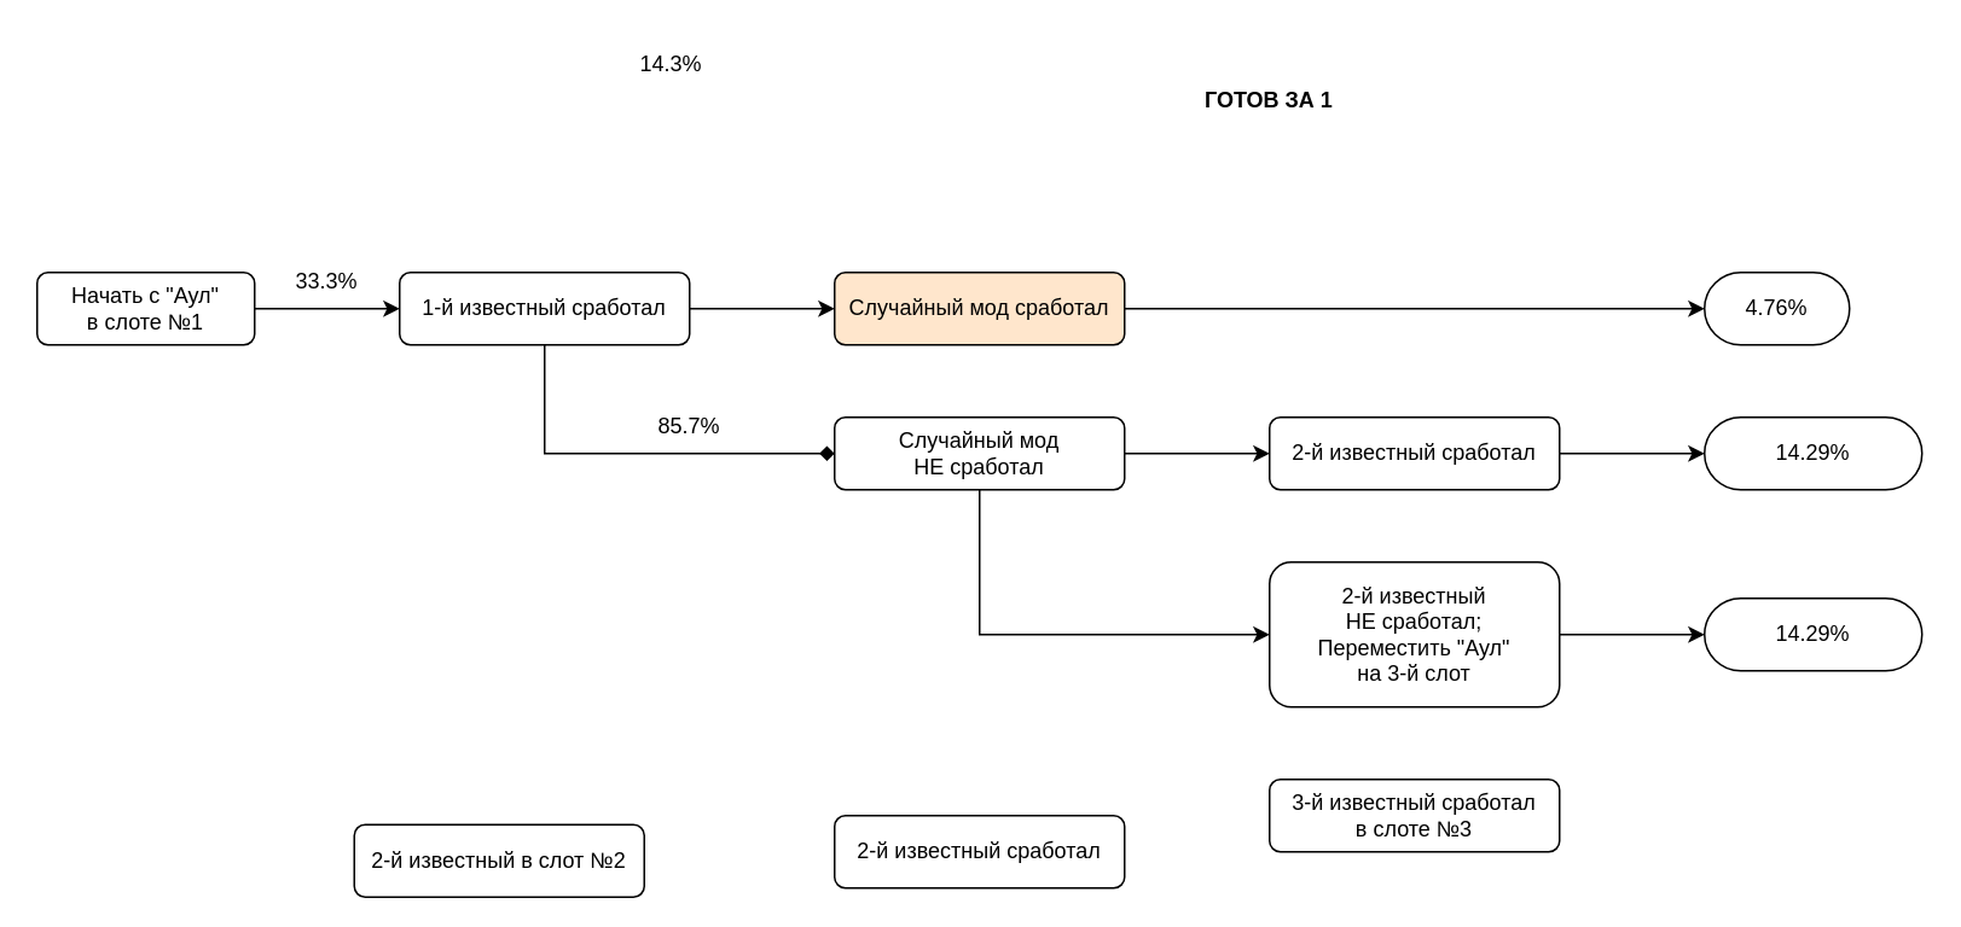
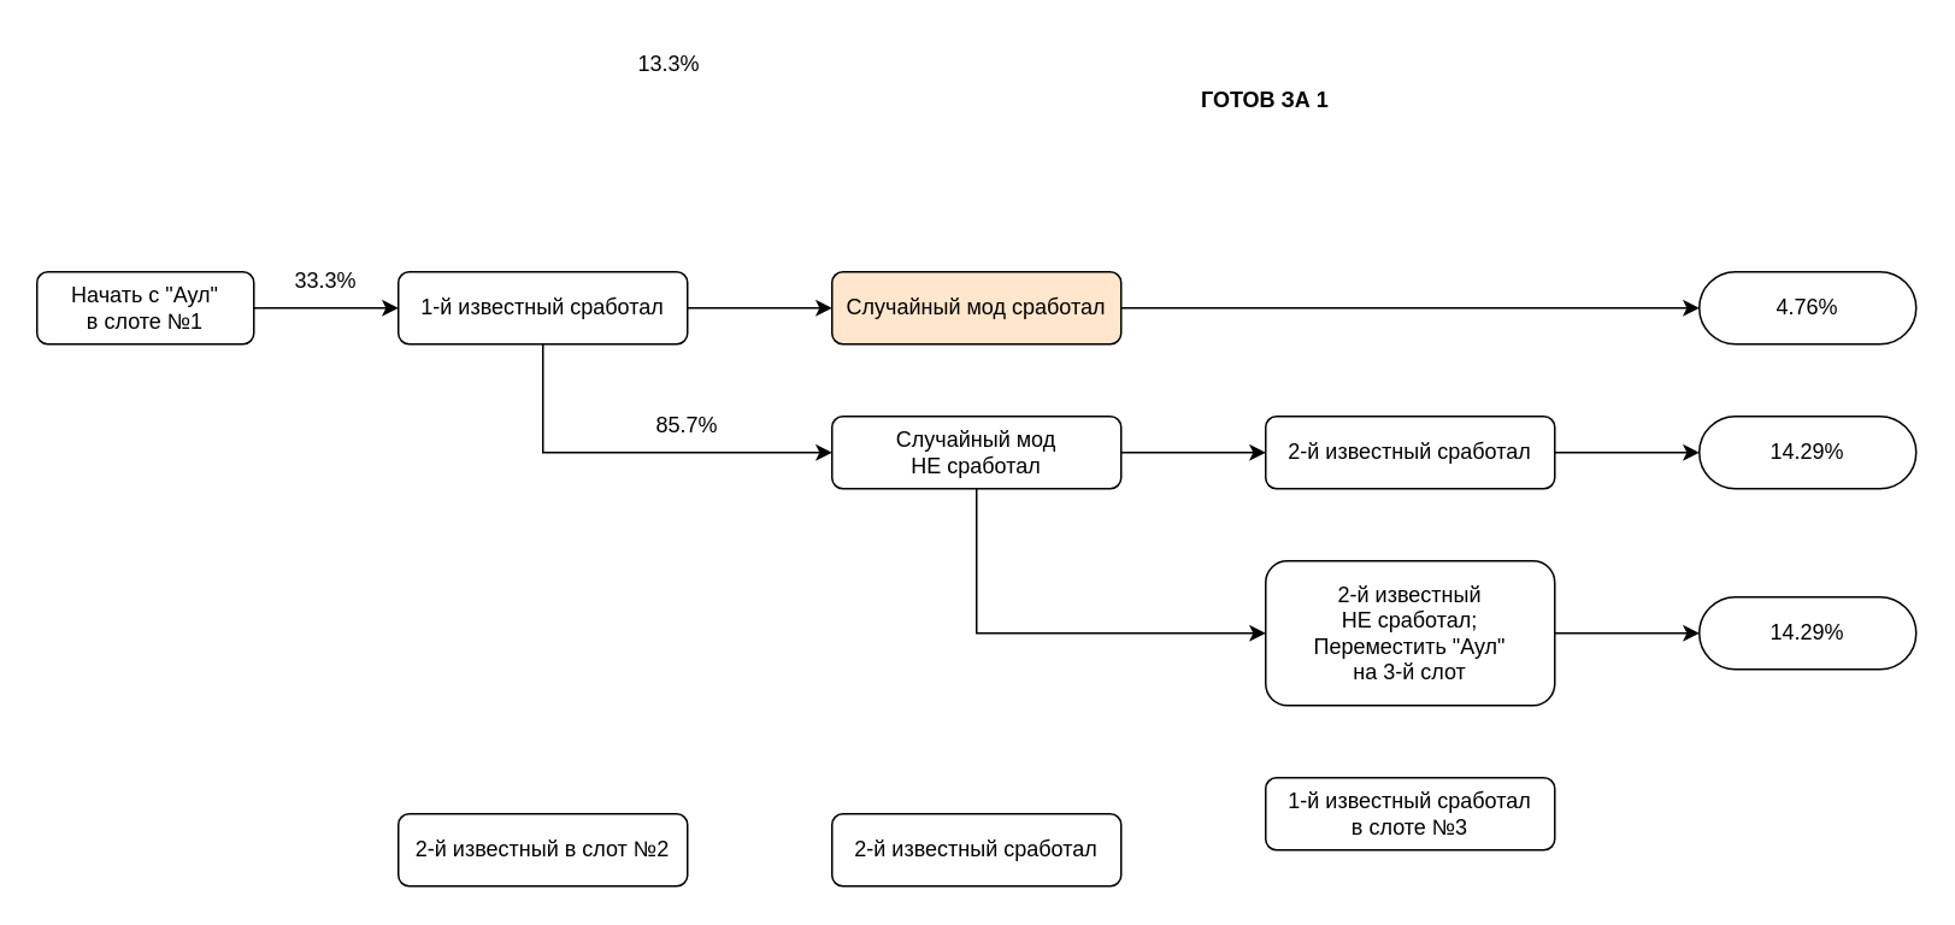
- <mxCell id="16" value="14.3%" style="text;html=1;align=center;verticalAlign=middle;whiteSpace=wrap;rounded=0;" vertex="1" parent="1"><mxGeometry x="330" y="20" width="80" height="30" as="geometry" /></mxCell>
+ <mxCell id="16" value="13.3%" style="text;html=1;align=center;verticalAlign=middle;whiteSpace=wrap;rounded=0;" vertex="1" parent="1"><mxGeometry x="330" y="20" width="80" height="30" as="geometry" /></mxCell>
- <mxCell id="9" value="4.76%" style="rounded=1;whiteSpace=wrap;html=1;arcSize=50;" parent="1" vertex="1"><mxGeometry x="940" y="150" width="80" height="40" as="geometry" /></mxCell>
+ <mxCell id="9" value="4.76%" style="rounded=1;whiteSpace=wrap;html=1;arcSize=50;" parent="1" vertex="1"><mxGeometry x="940" y="150" width="120" height="40" as="geometry" /></mxCell>
- <mxCell id="5" style="edgeStyle=orthogonalEdgeStyle;rounded=0;orthogonalLoop=1;jettySize=auto;html=1;exitX=0.5;exitY=1;exitDx=0;exitDy=0;entryX=0;entryY=0.5;entryDx=0;entryDy=0;endArrow=diamond;" edge="1" parent="1" source="6" target="15"><mxGeometry relative="1" as="geometry" /></mxCell>
+ <mxCell id="5" style="edgeStyle=orthogonalEdgeStyle;rounded=0;orthogonalLoop=1;jettySize=auto;html=1;exitX=0.5;exitY=1;exitDx=0;exitDy=0;entryX=0;entryY=0.5;entryDx=0;entryDy=0;" edge="1" parent="1" source="6" target="15"><mxGeometry relative="1" as="geometry" /></mxCell>
- <mxCell id="23" value="&lt;div&gt;3-й известный сработал&lt;/div&gt;&lt;div&gt;в слоте №3&lt;/div&gt;" style="rounded=1;whiteSpace=wrap;html=1;" vertex="1" parent="1"><mxGeometry x="700" y="430" width="160" height="40" as="geometry" /></mxCell>
+ <mxCell id="23" value="&lt;div&gt;1-й известный сработал&lt;/div&gt;&lt;div&gt;в слоте №3&lt;/div&gt;" style="rounded=1;whiteSpace=wrap;html=1;" vertex="1" parent="1"><mxGeometry x="700" y="430" width="160" height="40" as="geometry" /></mxCell>
- <mxCell id="25" value="&lt;div&gt;2-й известный в слот №2&lt;/div&gt;" style="rounded=1;whiteSpace=wrap;html=1;" vertex="1" parent="1"><mxGeometry x="195" y="455" width="160" height="40" as="geometry" /></mxCell>
+ <mxCell id="25" value="&lt;div&gt;2-й известный в слот №2&lt;/div&gt;" style="rounded=1;whiteSpace=wrap;html=1;" vertex="1" parent="1"><mxGeometry x="220" y="450" width="160" height="40" as="geometry" /></mxCell>
